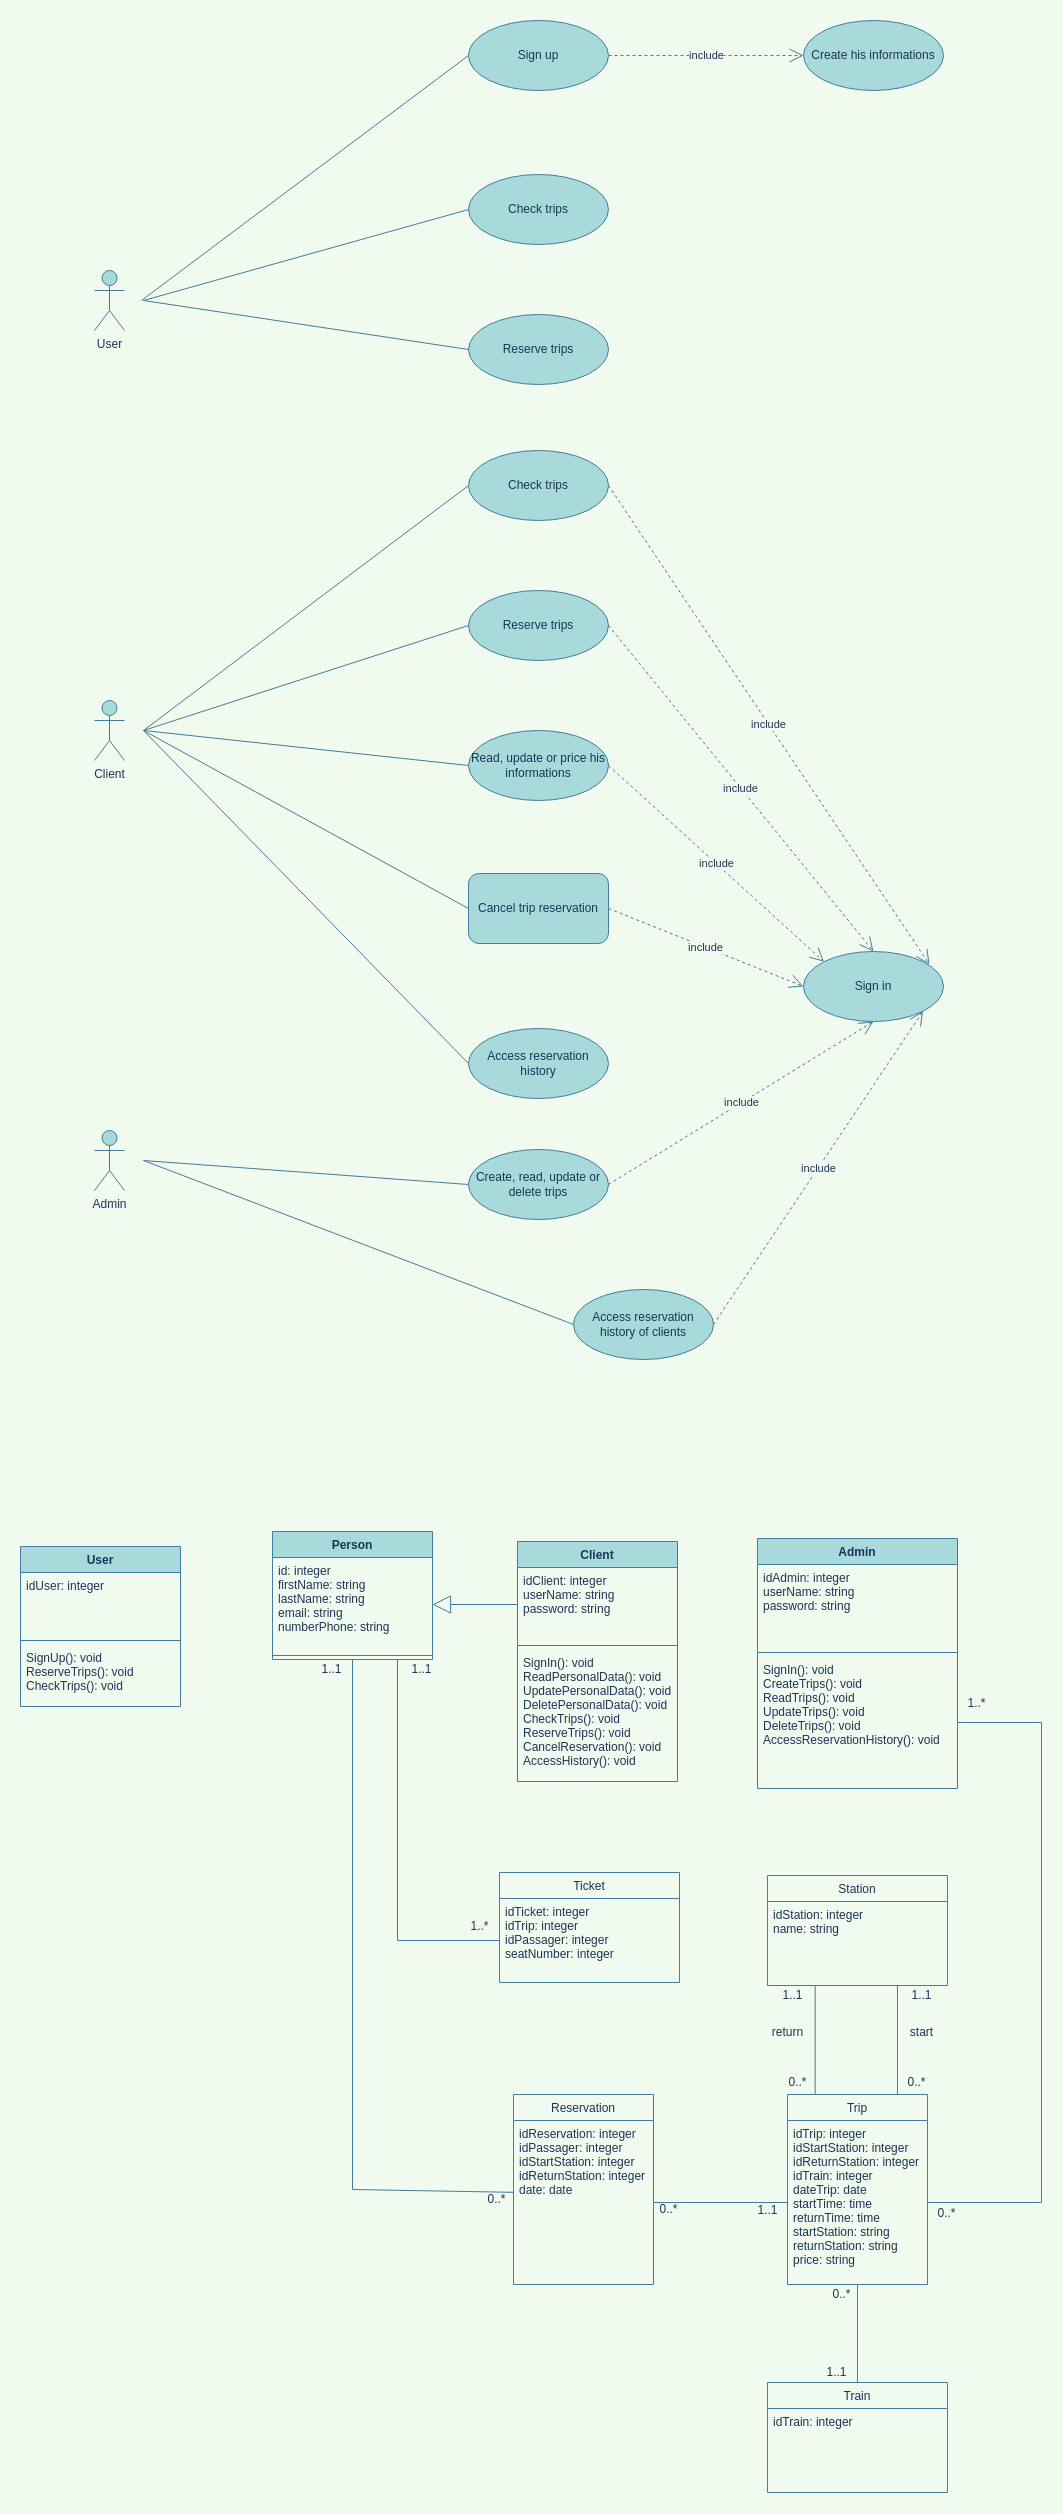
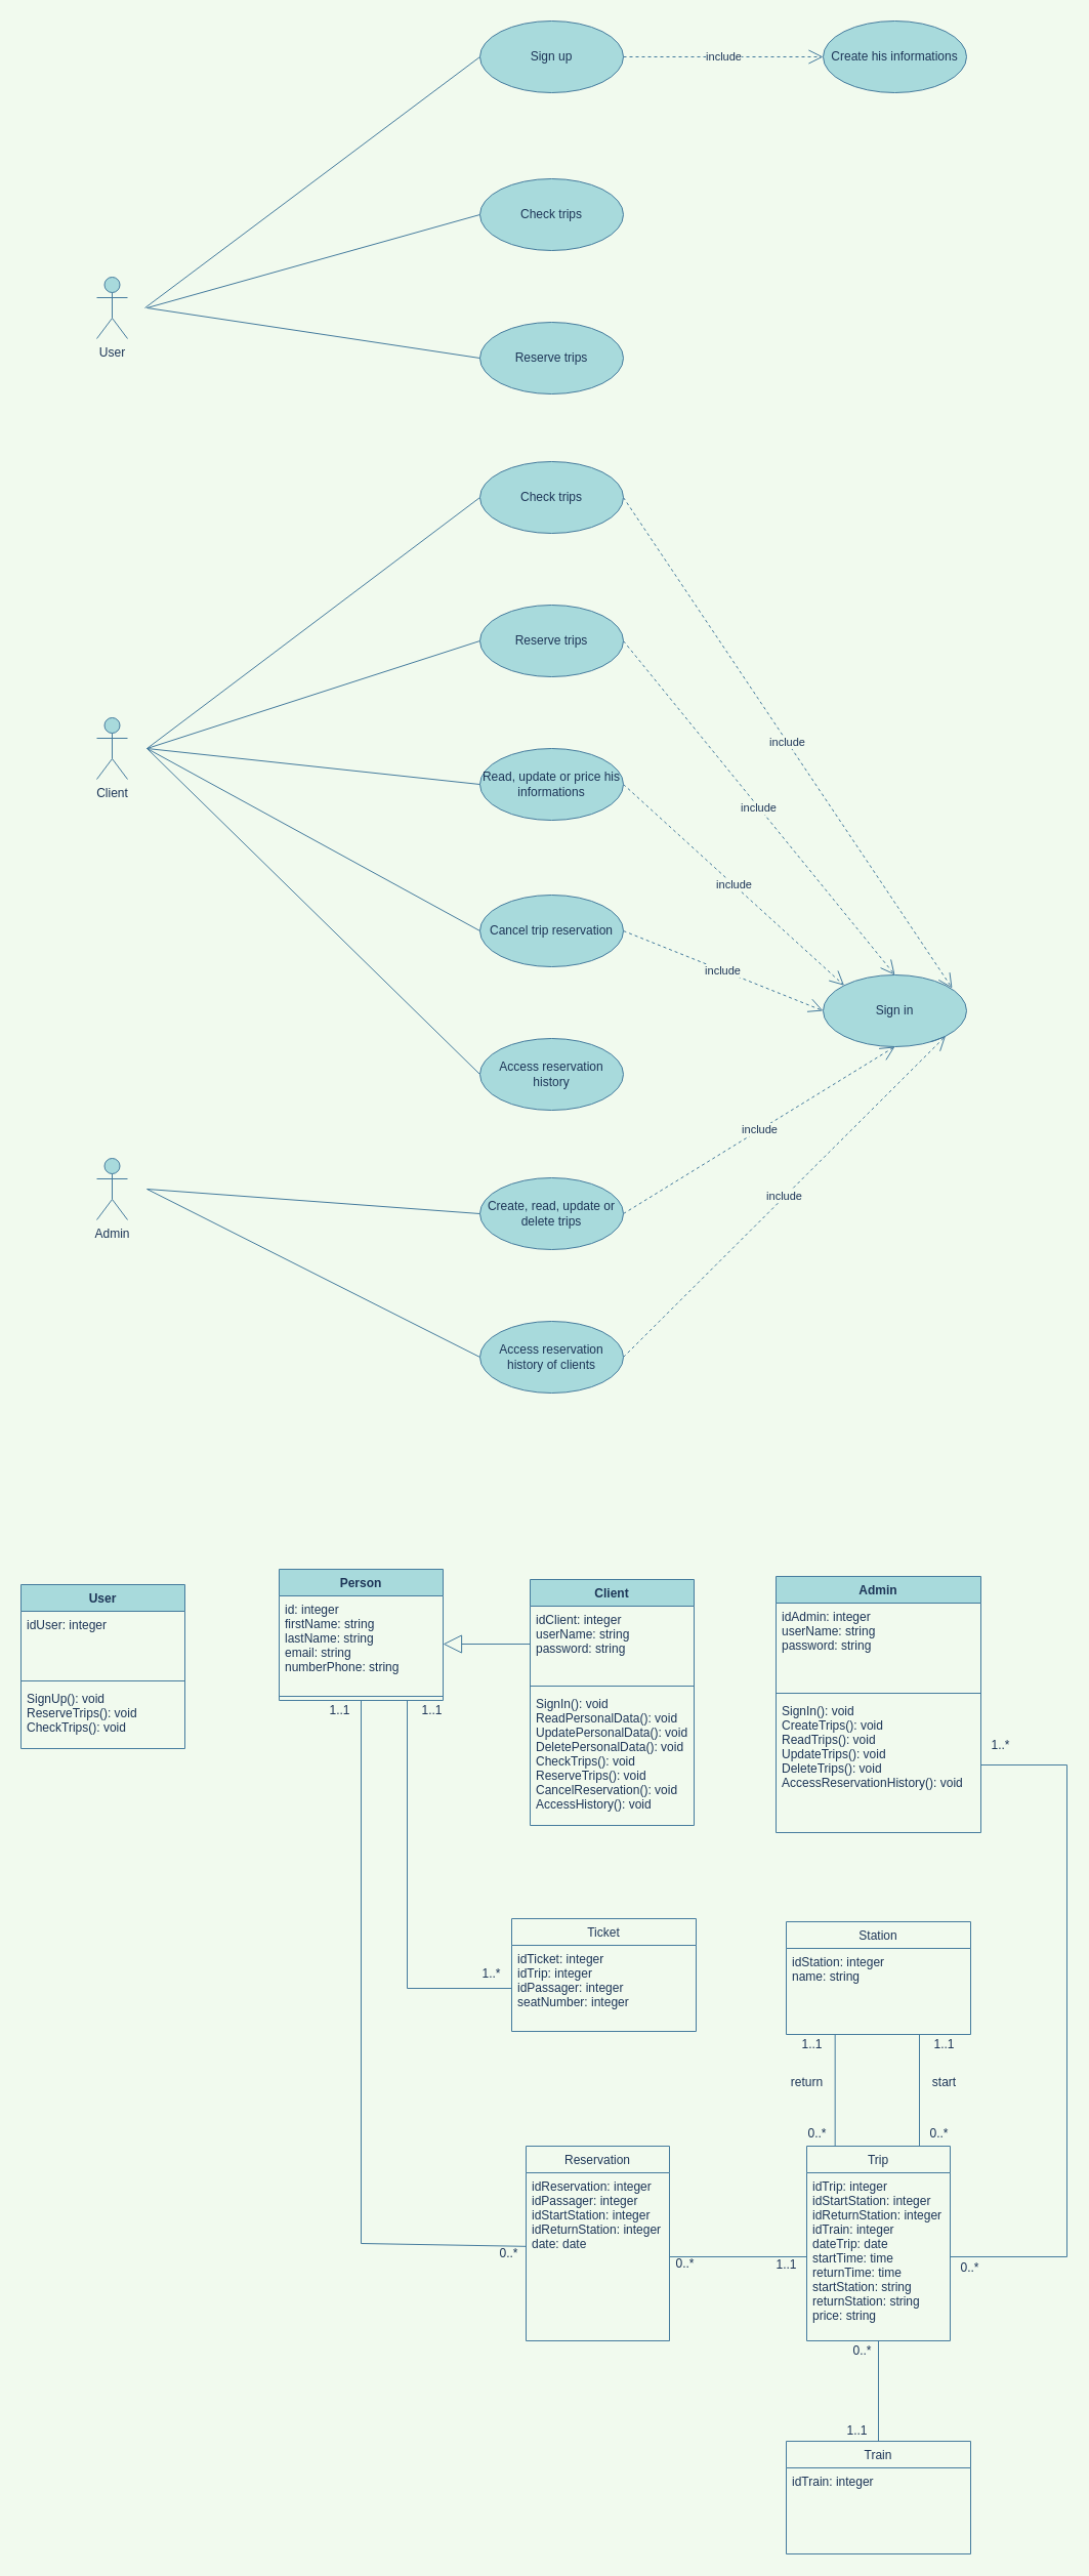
- <mxCell id="9" value="Cancel trip reservation" style="whiteSpace=wrap;html=1;fillColor=#A8DADC;strokeColor=#457B9D;fontColor=#1D3557;rounded=1;" parent="1" vertex="1"><mxGeometry x="468" y="873" width="140" height="70" as="geometry" /></mxCell>
+ <mxCell id="9" value="Cancel trip reservation" style="ellipse;whiteSpace=wrap;html=1;fillColor=#A8DADC;strokeColor=#457B9D;fontColor=#1D3557;" parent="1" vertex="1"><mxGeometry x="468" y="873" width="140" height="70" as="geometry" /></mxCell>
- <mxCell id="10" value="&lt;span&gt;Access reservation history&lt;/span&gt;" style="ellipse;whiteSpace=wrap;html=1;fillColor=#A8DADC;strokeColor=#457B9D;fontColor=#1D3557;" parent="1" vertex="1"><mxGeometry x="468" y="1028" width="140" height="70" as="geometry" /></mxCell>
+ <mxCell id="10" value="&lt;span&gt;Access reservation history&lt;/span&gt;" style="ellipse;whiteSpace=wrap;html=1;fillColor=#A8DADC;strokeColor=#457B9D;fontColor=#1D3557;" parent="1" vertex="1"><mxGeometry x="468" y="1013" width="140" height="70" as="geometry" /></mxCell>
- <mxCell id="54" value="&lt;span&gt;Access reservation history of clients&lt;/span&gt;" style="ellipse;whiteSpace=wrap;html=1;fillColor=#A8DADC;strokeColor=#457B9D;fontColor=#1D3557;" parent="1" vertex="1"><mxGeometry x="573" y="1289" width="140" height="70" as="geometry" /></mxCell>
+ <mxCell id="54" value="&lt;span&gt;Access reservation history of clients&lt;/span&gt;" style="ellipse;whiteSpace=wrap;html=1;fillColor=#A8DADC;strokeColor=#457B9D;fontColor=#1D3557;" parent="1" vertex="1"><mxGeometry x="468" y="1289" width="140" height="70" as="geometry" /></mxCell>
